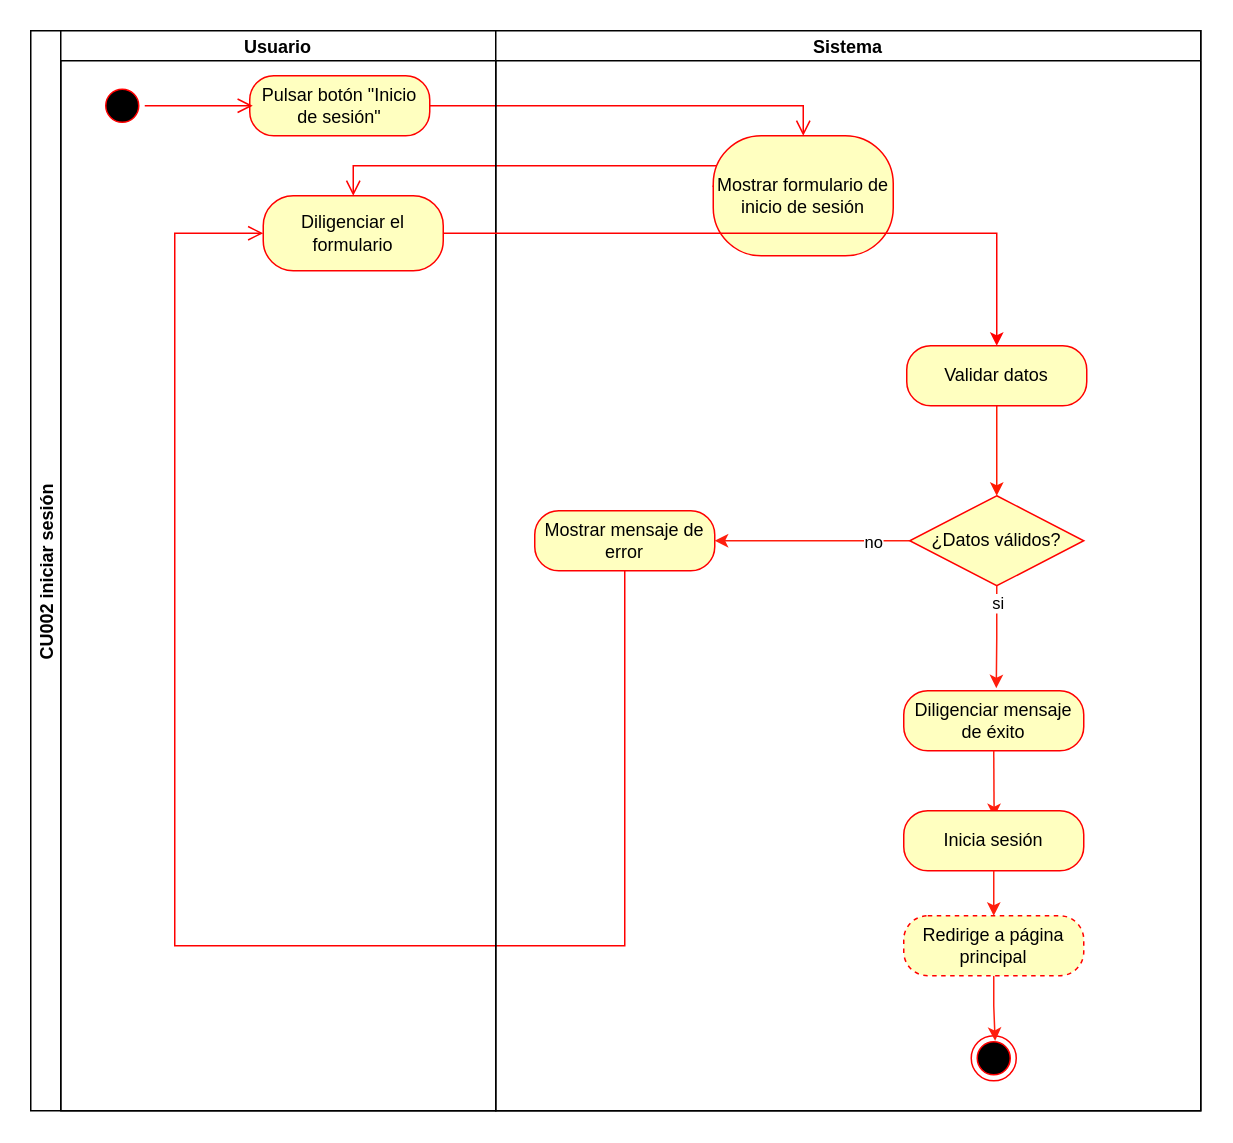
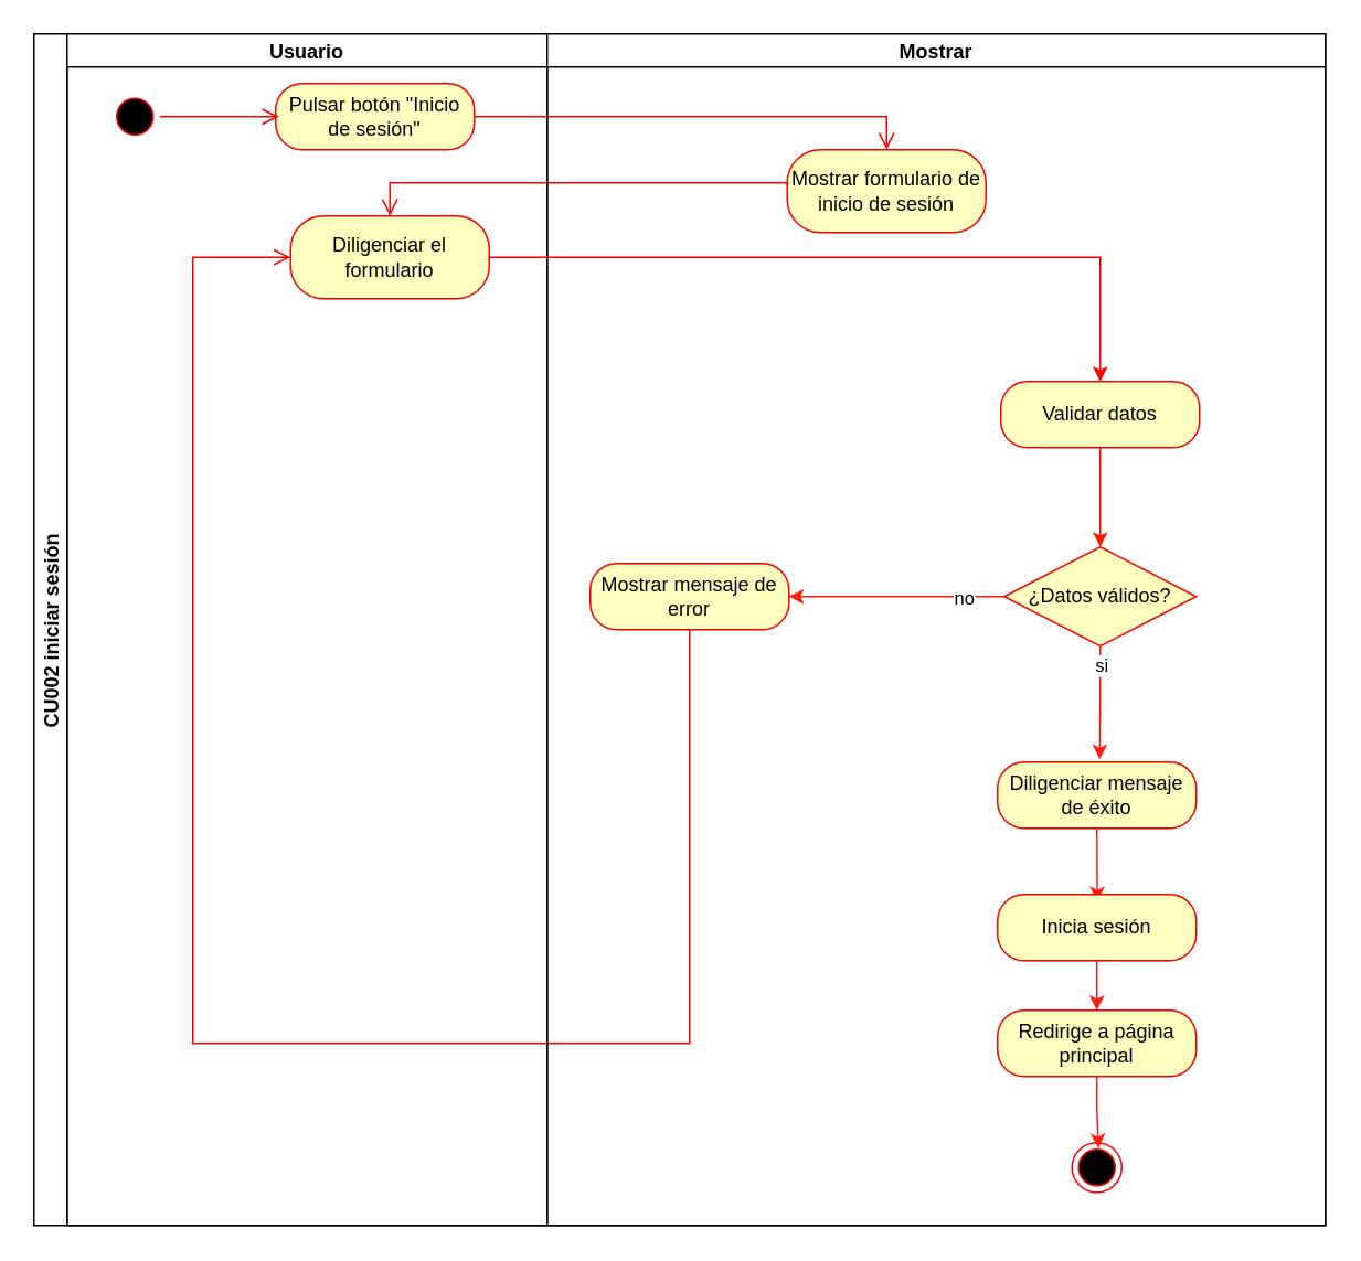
- <mxCell id="11" value="Sistema" style="swimlane;startSize=20;" vertex="1" parent="2"><mxGeometry x="310" width="470" height="720" as="geometry" /></mxCell>
+ <mxCell id="11" value="Mostrar" style="swimlane;startSize=20;" vertex="1" parent="2"><mxGeometry x="310" width="470" height="720" as="geometry" /></mxCell>
- <mxCell id="12" value="Mostrar formulario de inicio de sesión" style="rounded=1;whiteSpace=wrap;html=1;arcSize=40;fontColor=#000000;fillColor=#ffffc0;strokeColor=#ff0000;" vertex="1" parent="11"><mxGeometry x="145" y="70" width="120" height="80" as="geometry" /></mxCell>
+ <mxCell id="12" value="Mostrar formulario de inicio de sesión" style="rounded=1;whiteSpace=wrap;html=1;arcSize=40;fontColor=#000000;fillColor=#ffffc0;strokeColor=#ff0000;" vertex="1" parent="11"><mxGeometry x="145" y="70" width="120" height="50" as="geometry" /></mxCell>
- <mxCell id="25" value="Redirige a página principal" style="rounded=1;whiteSpace=wrap;html=1;arcSize=40;fontColor=#000000;fillColor=#ffffc0;strokeColor=#ff0000;dashed=1;" vertex="1" parent="11"><mxGeometry x="272" y="590" width="120" height="40" as="geometry" /></mxCell>
+ <mxCell id="25" value="Redirige a página principal" style="rounded=1;whiteSpace=wrap;html=1;arcSize=40;fontColor=#000000;fillColor=#ffffc0;strokeColor=#ff0000;" vertex="1" parent="11"><mxGeometry x="272" y="590" width="120" height="40" as="geometry" /></mxCell>
